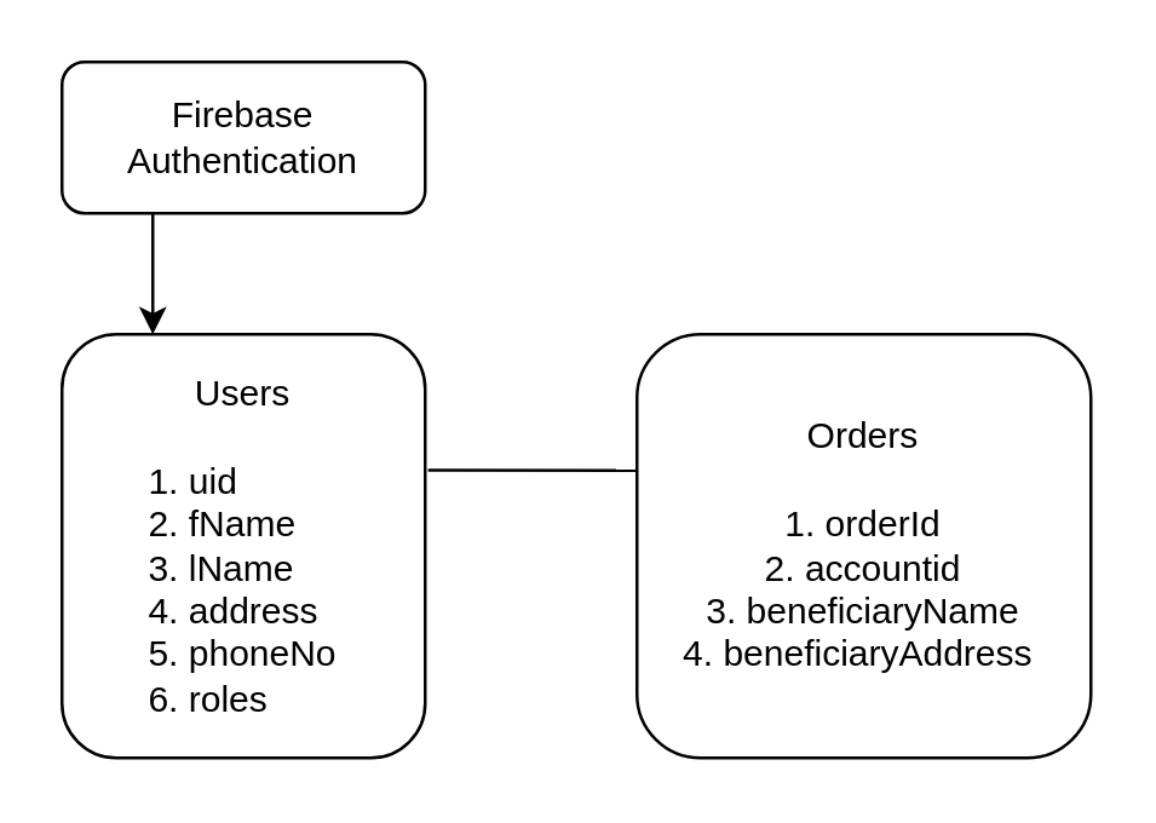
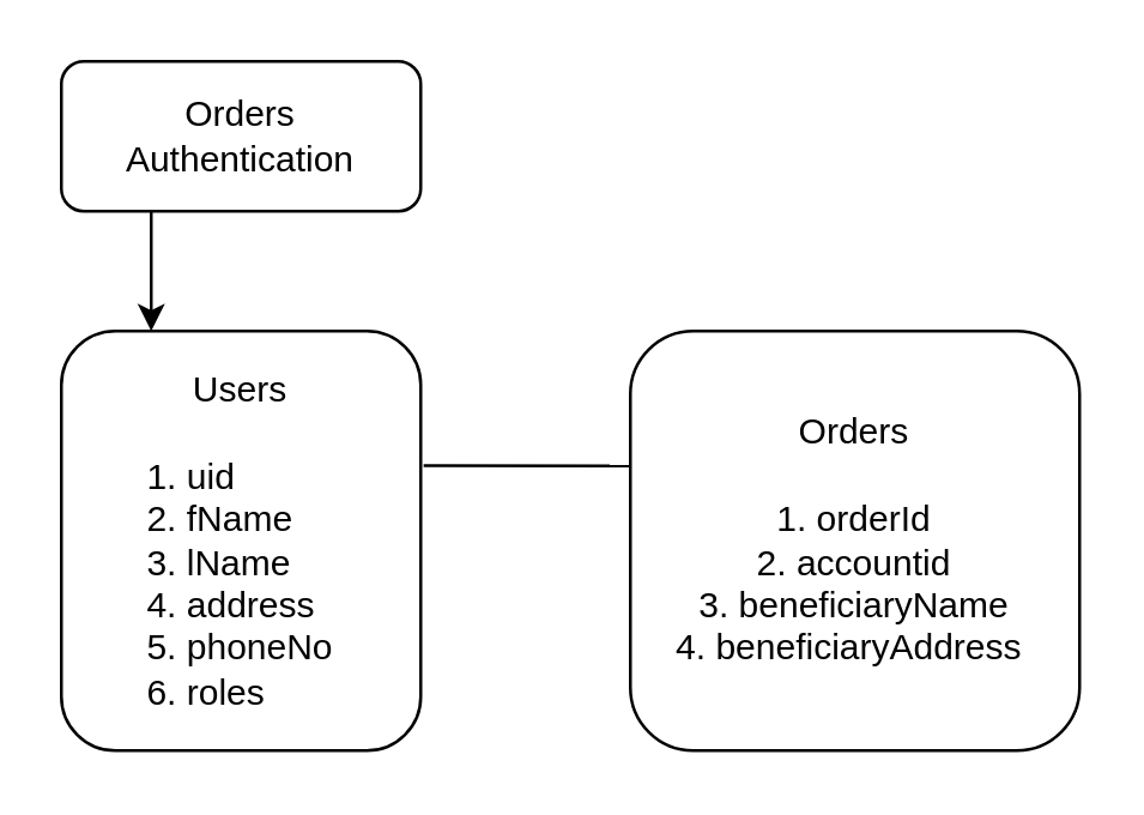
- <mxCell id="3" value="Firebase&lt;br&gt;Authentication" style="rounded=1;whiteSpace=wrap;html=1;" vertex="1" parent="1"><mxGeometry x="20" y="20" width="120" height="50" as="geometry" /></mxCell>
+ <mxCell id="3" value="Orders&lt;br&gt;Authentication" style="rounded=1;whiteSpace=wrap;html=1;" vertex="1" parent="1"><mxGeometry x="20" y="20" width="120" height="50" as="geometry" /></mxCell>
